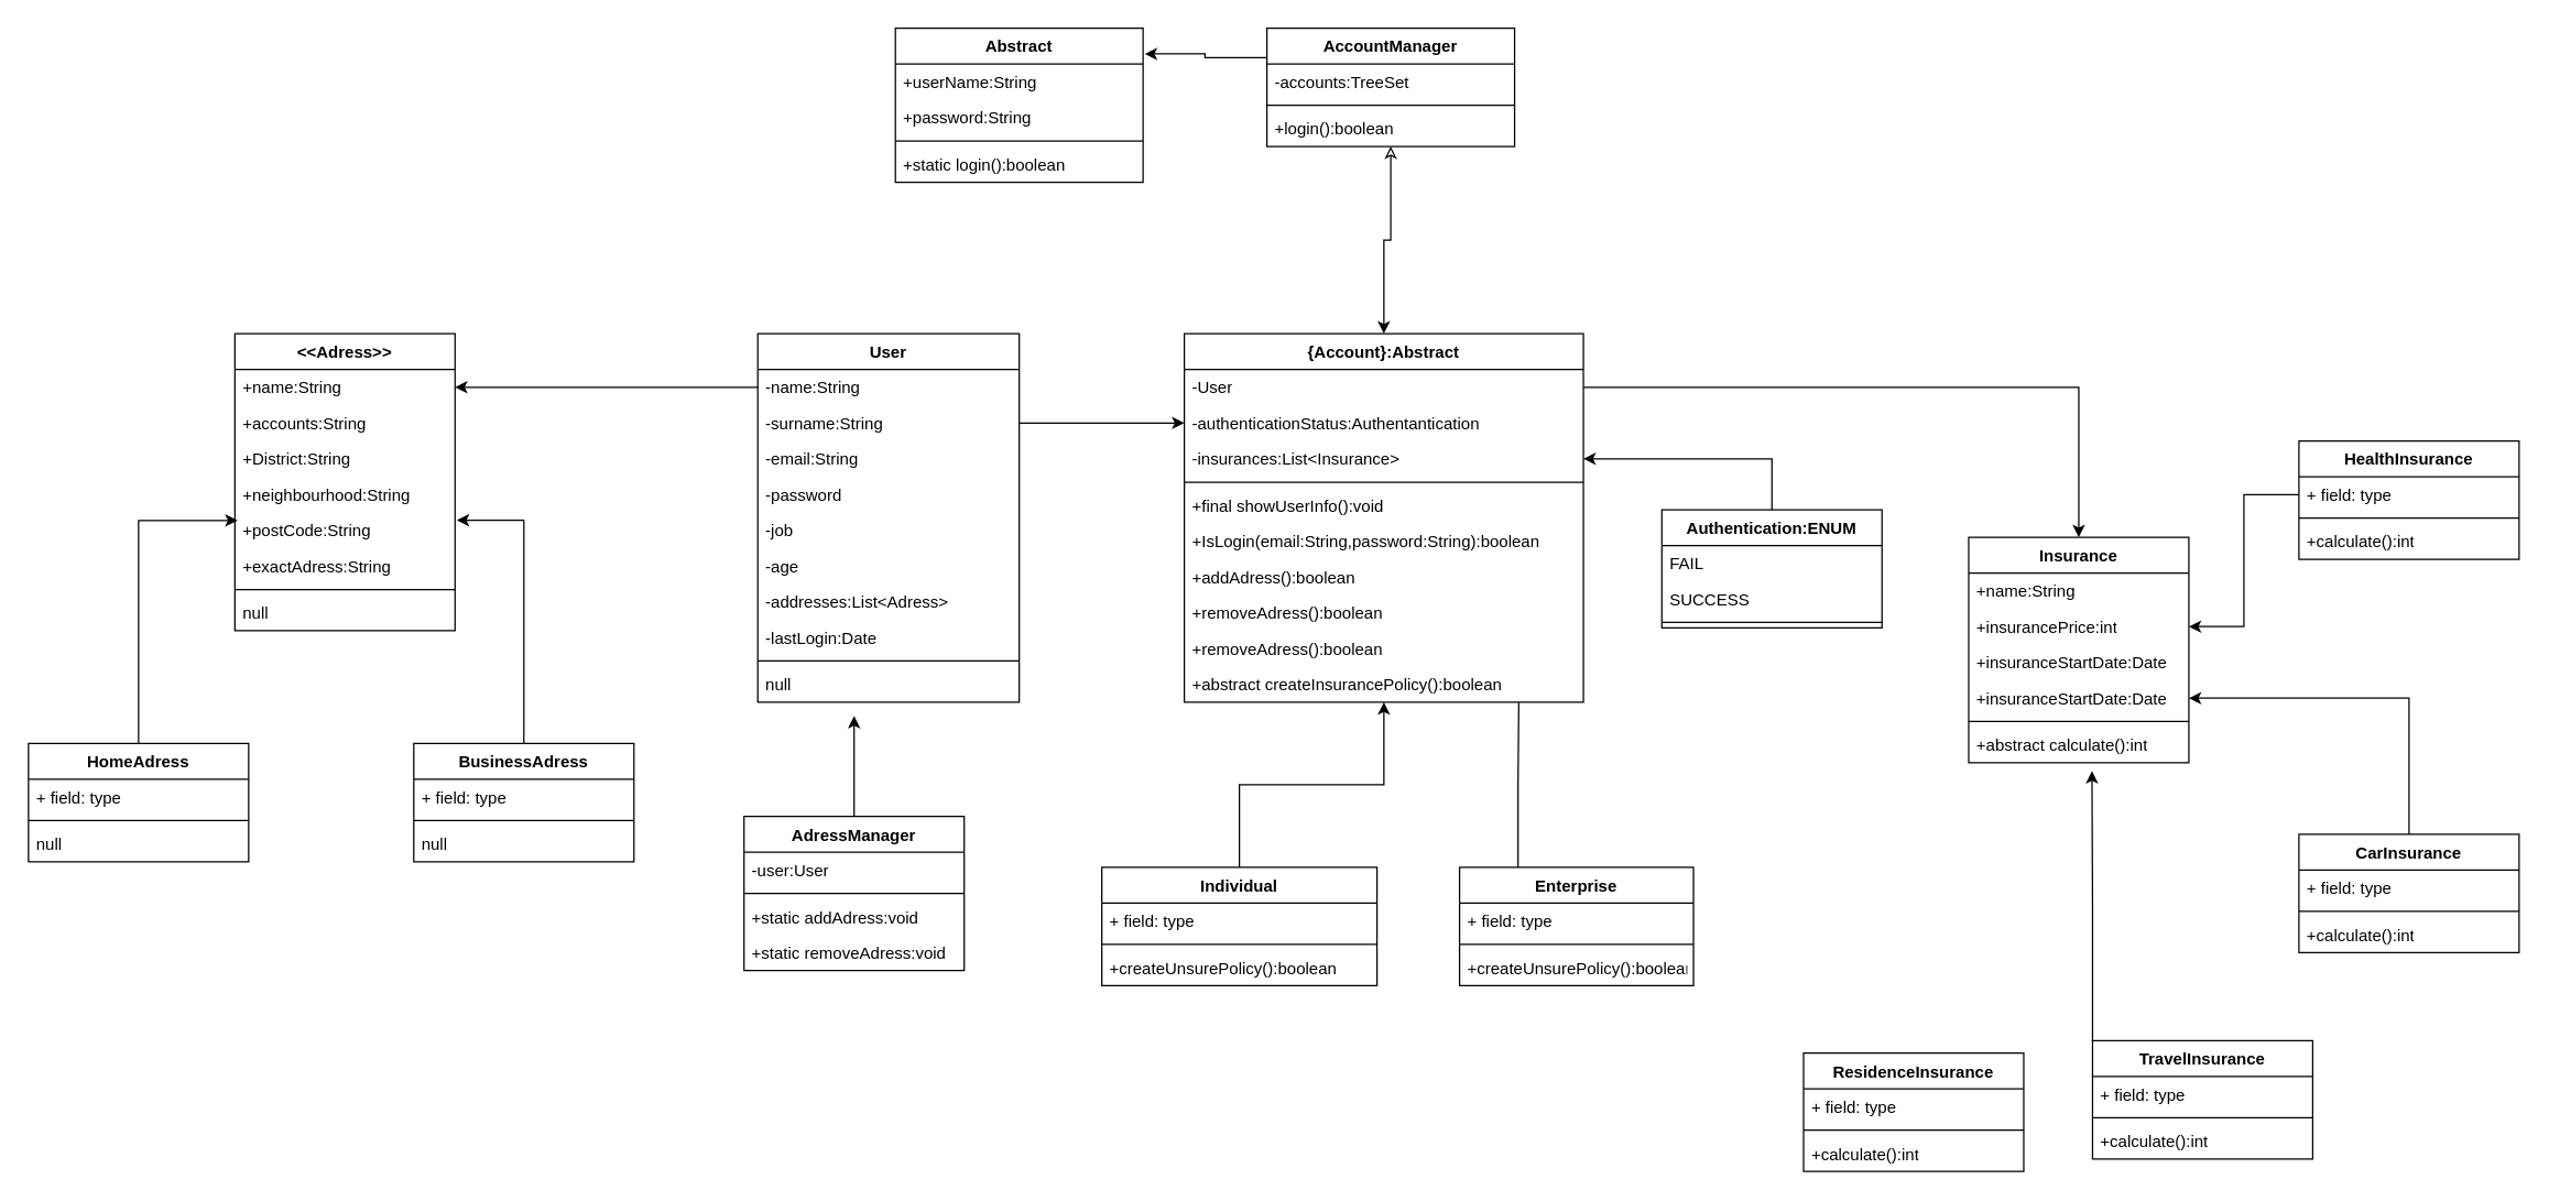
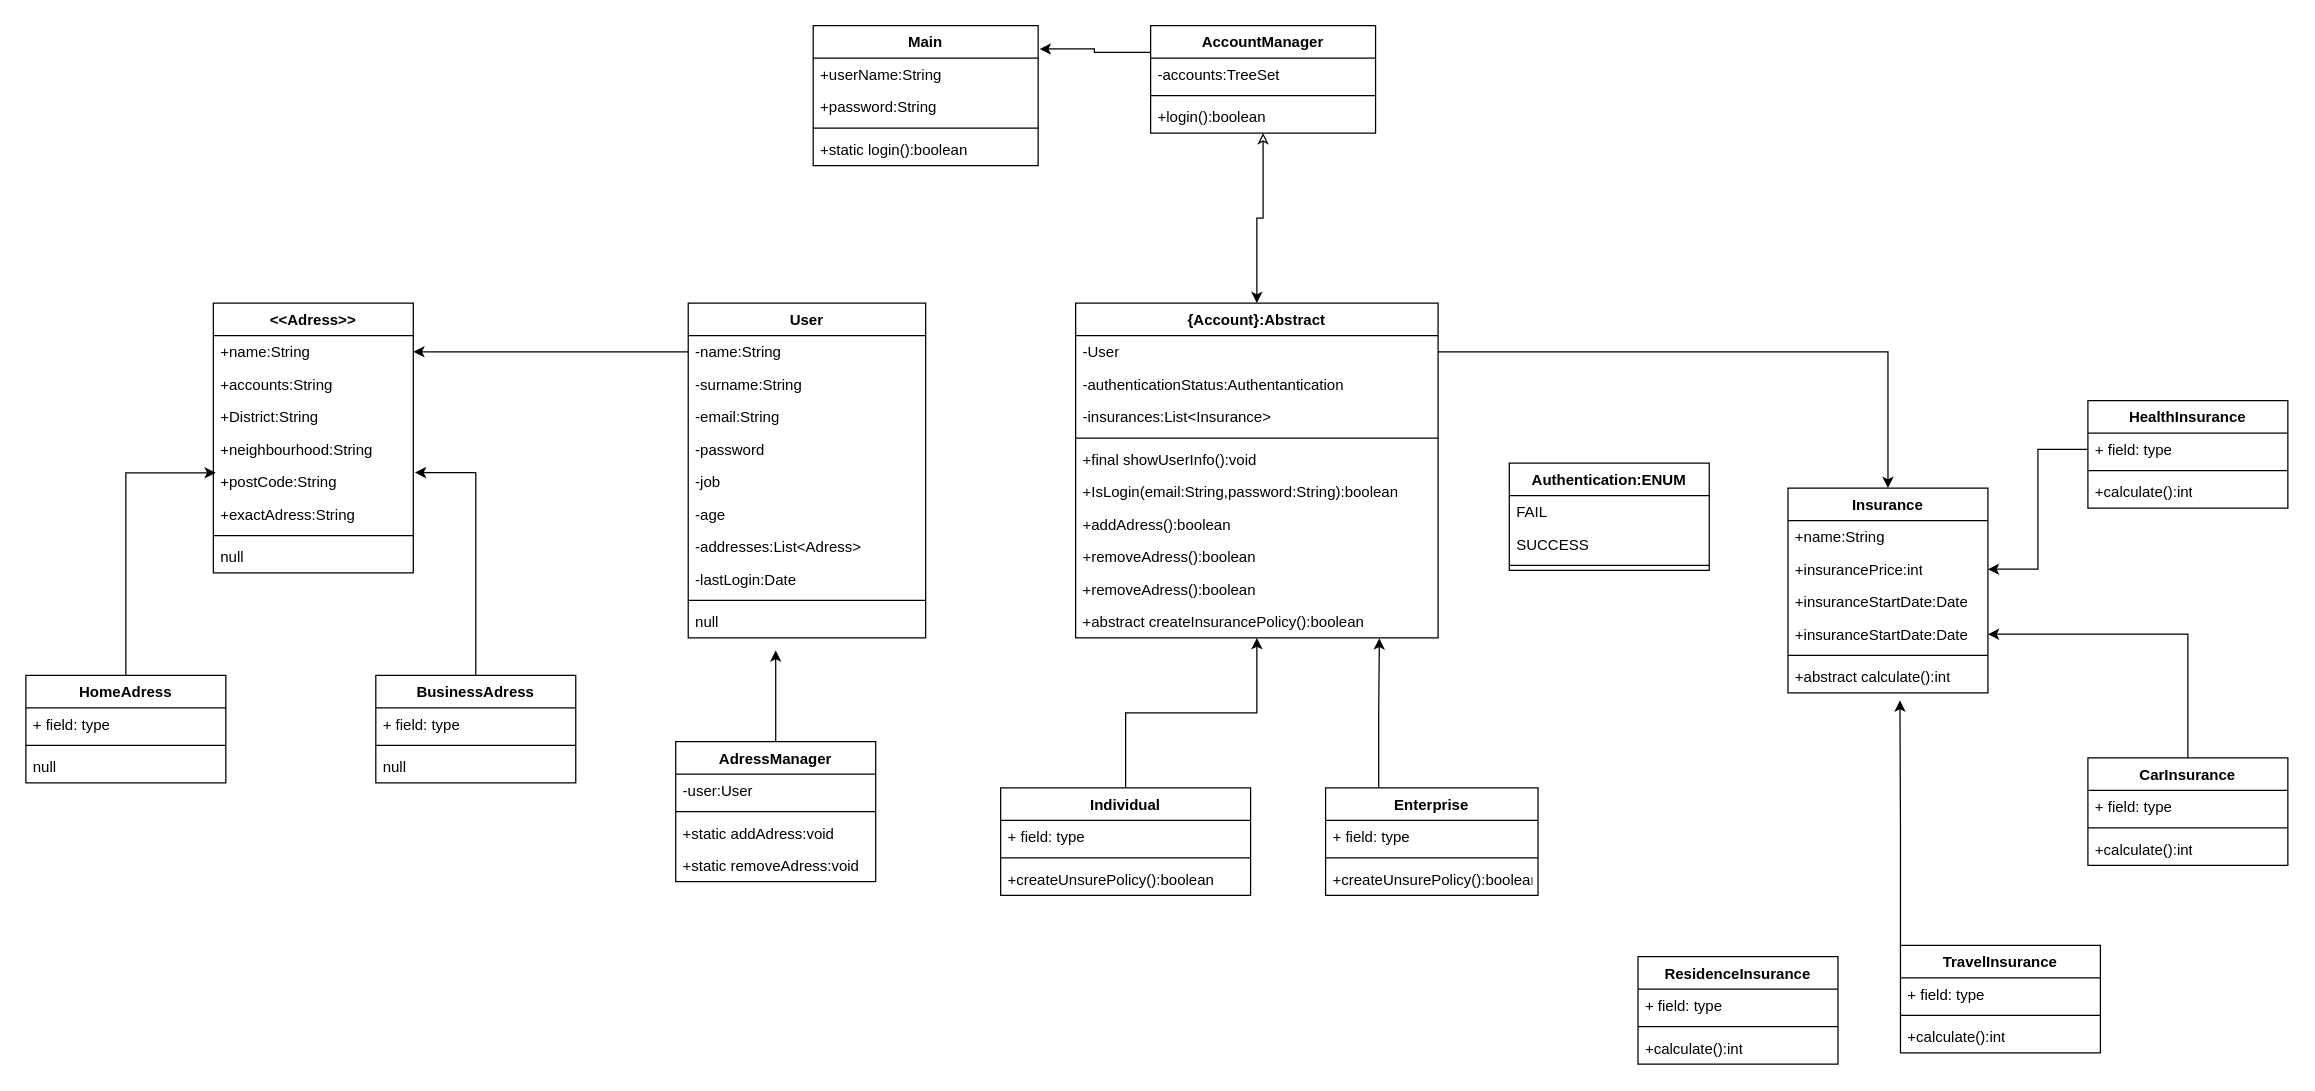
- <mxCell id="94" value="Abstract" style="swimlane;fontStyle=1;align=center;verticalAlign=top;childLayout=stackLayout;horizontal=1;startSize=26;horizontalStack=0;resizeParent=1;resizeParentMax=0;resizeLast=0;collapsible=1;marginBottom=0;whiteSpace=wrap;html=1;" vertex="1" parent="1"><mxGeometry x="650" y="20" width="180" height="112" as="geometry" /></mxCell>
+ <mxCell id="94" value="Main" style="swimlane;fontStyle=1;align=center;verticalAlign=top;childLayout=stackLayout;horizontal=1;startSize=26;horizontalStack=0;resizeParent=1;resizeParentMax=0;resizeLast=0;collapsible=1;marginBottom=0;whiteSpace=wrap;html=1;" vertex="1" parent="1"><mxGeometry x="650" y="20" width="180" height="112" as="geometry" /></mxCell>
- <mxCell id="76" style="edgeStyle=orthogonalEdgeStyle;rounded=0;orthogonalLoop=1;jettySize=auto;html=1;exitX=1;exitY=0.5;exitDx=0;exitDy=0;entryX=0;entryY=0.5;entryDx=0;entryDy=0;" parent="1" source="4" target="42" edge="1"><mxGeometry relative="1" as="geometry" /></mxCell>
- <mxCell id="77" style="edgeStyle=orthogonalEdgeStyle;rounded=0;orthogonalLoop=1;jettySize=auto;html=1;exitX=0.5;exitY=0;exitDx=0;exitDy=0;entryX=1;entryY=0.5;entryDx=0;entryDy=0;" edge="1" parent="1" source="78" target="43"><mxGeometry relative="1" as="geometry" /></mxCell>
- <mxCell id="93" style="edgeStyle=orthogonalEdgeStyle;rounded=0;orthogonalLoop=1;jettySize=auto;html=1;exitX=0.25;exitY=0;exitDx=0;exitDy=0;entryX=0.838;entryY=1.01;entryDx=0;entryDy=0;entryPerimeter=0;endArrow=none;" edge="1" parent="1" source="89" target="50"><mxGeometry relative="1" as="geometry" /></mxCell>
+ <mxCell id="93" style="edgeStyle=orthogonalEdgeStyle;rounded=0;orthogonalLoop=1;jettySize=auto;html=1;exitX=0.25;exitY=0;exitDx=0;exitDy=0;entryX=0.838;entryY=1.01;entryDx=0;entryDy=0;entryPerimeter=0;" edge="1" parent="1" source="89" target="50"><mxGeometry relative="1" as="geometry" /></mxCell>
